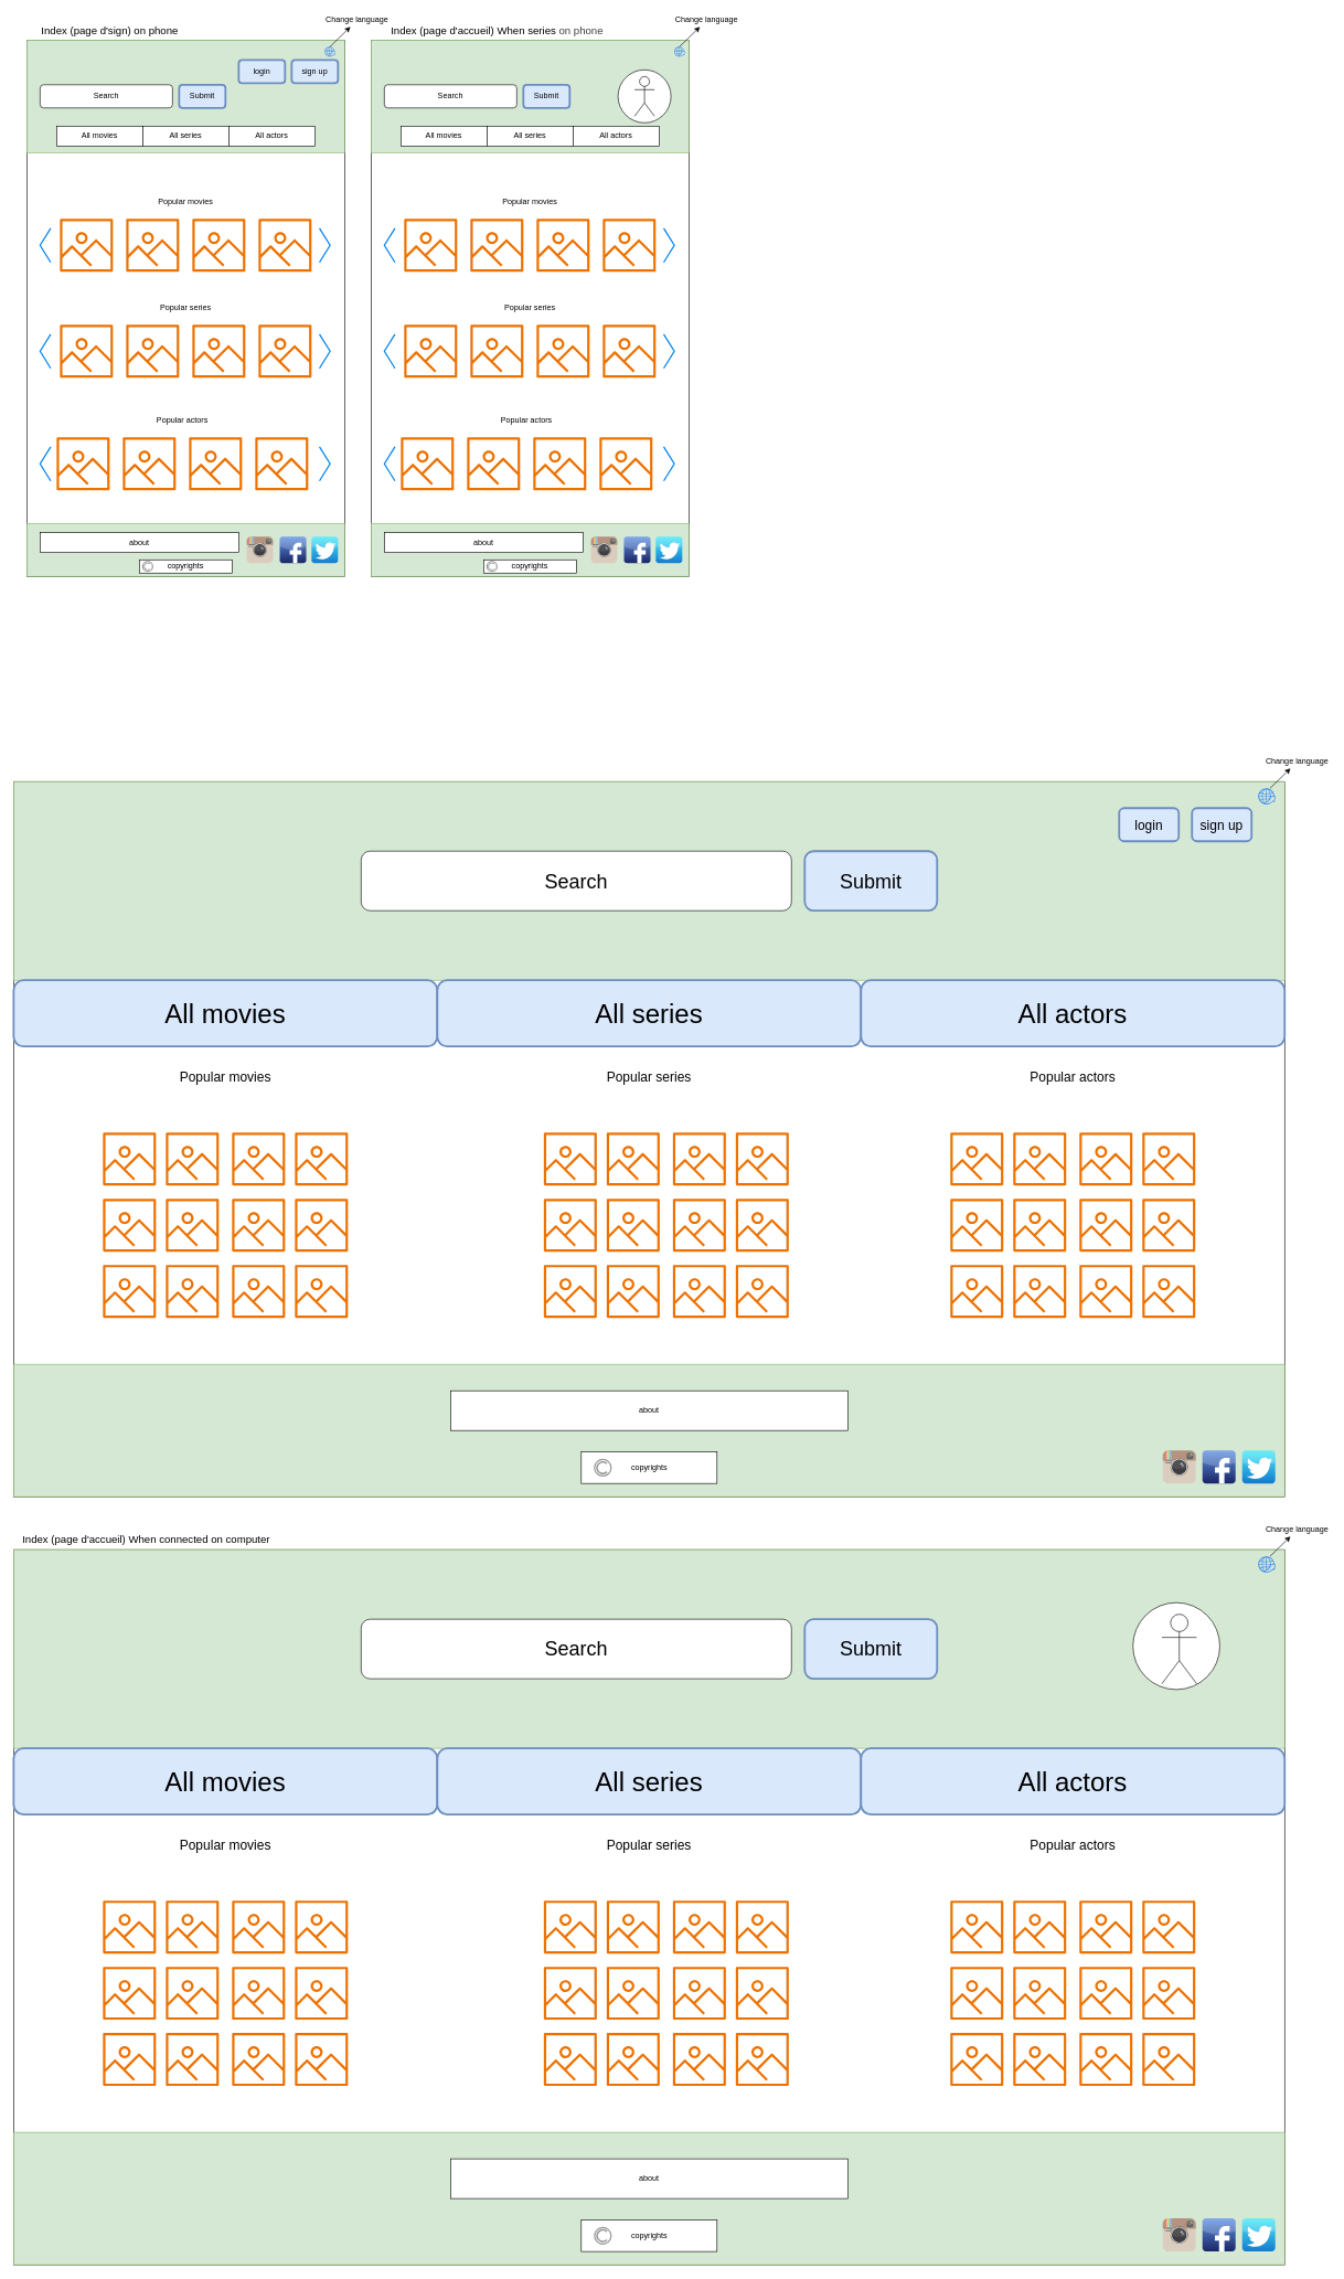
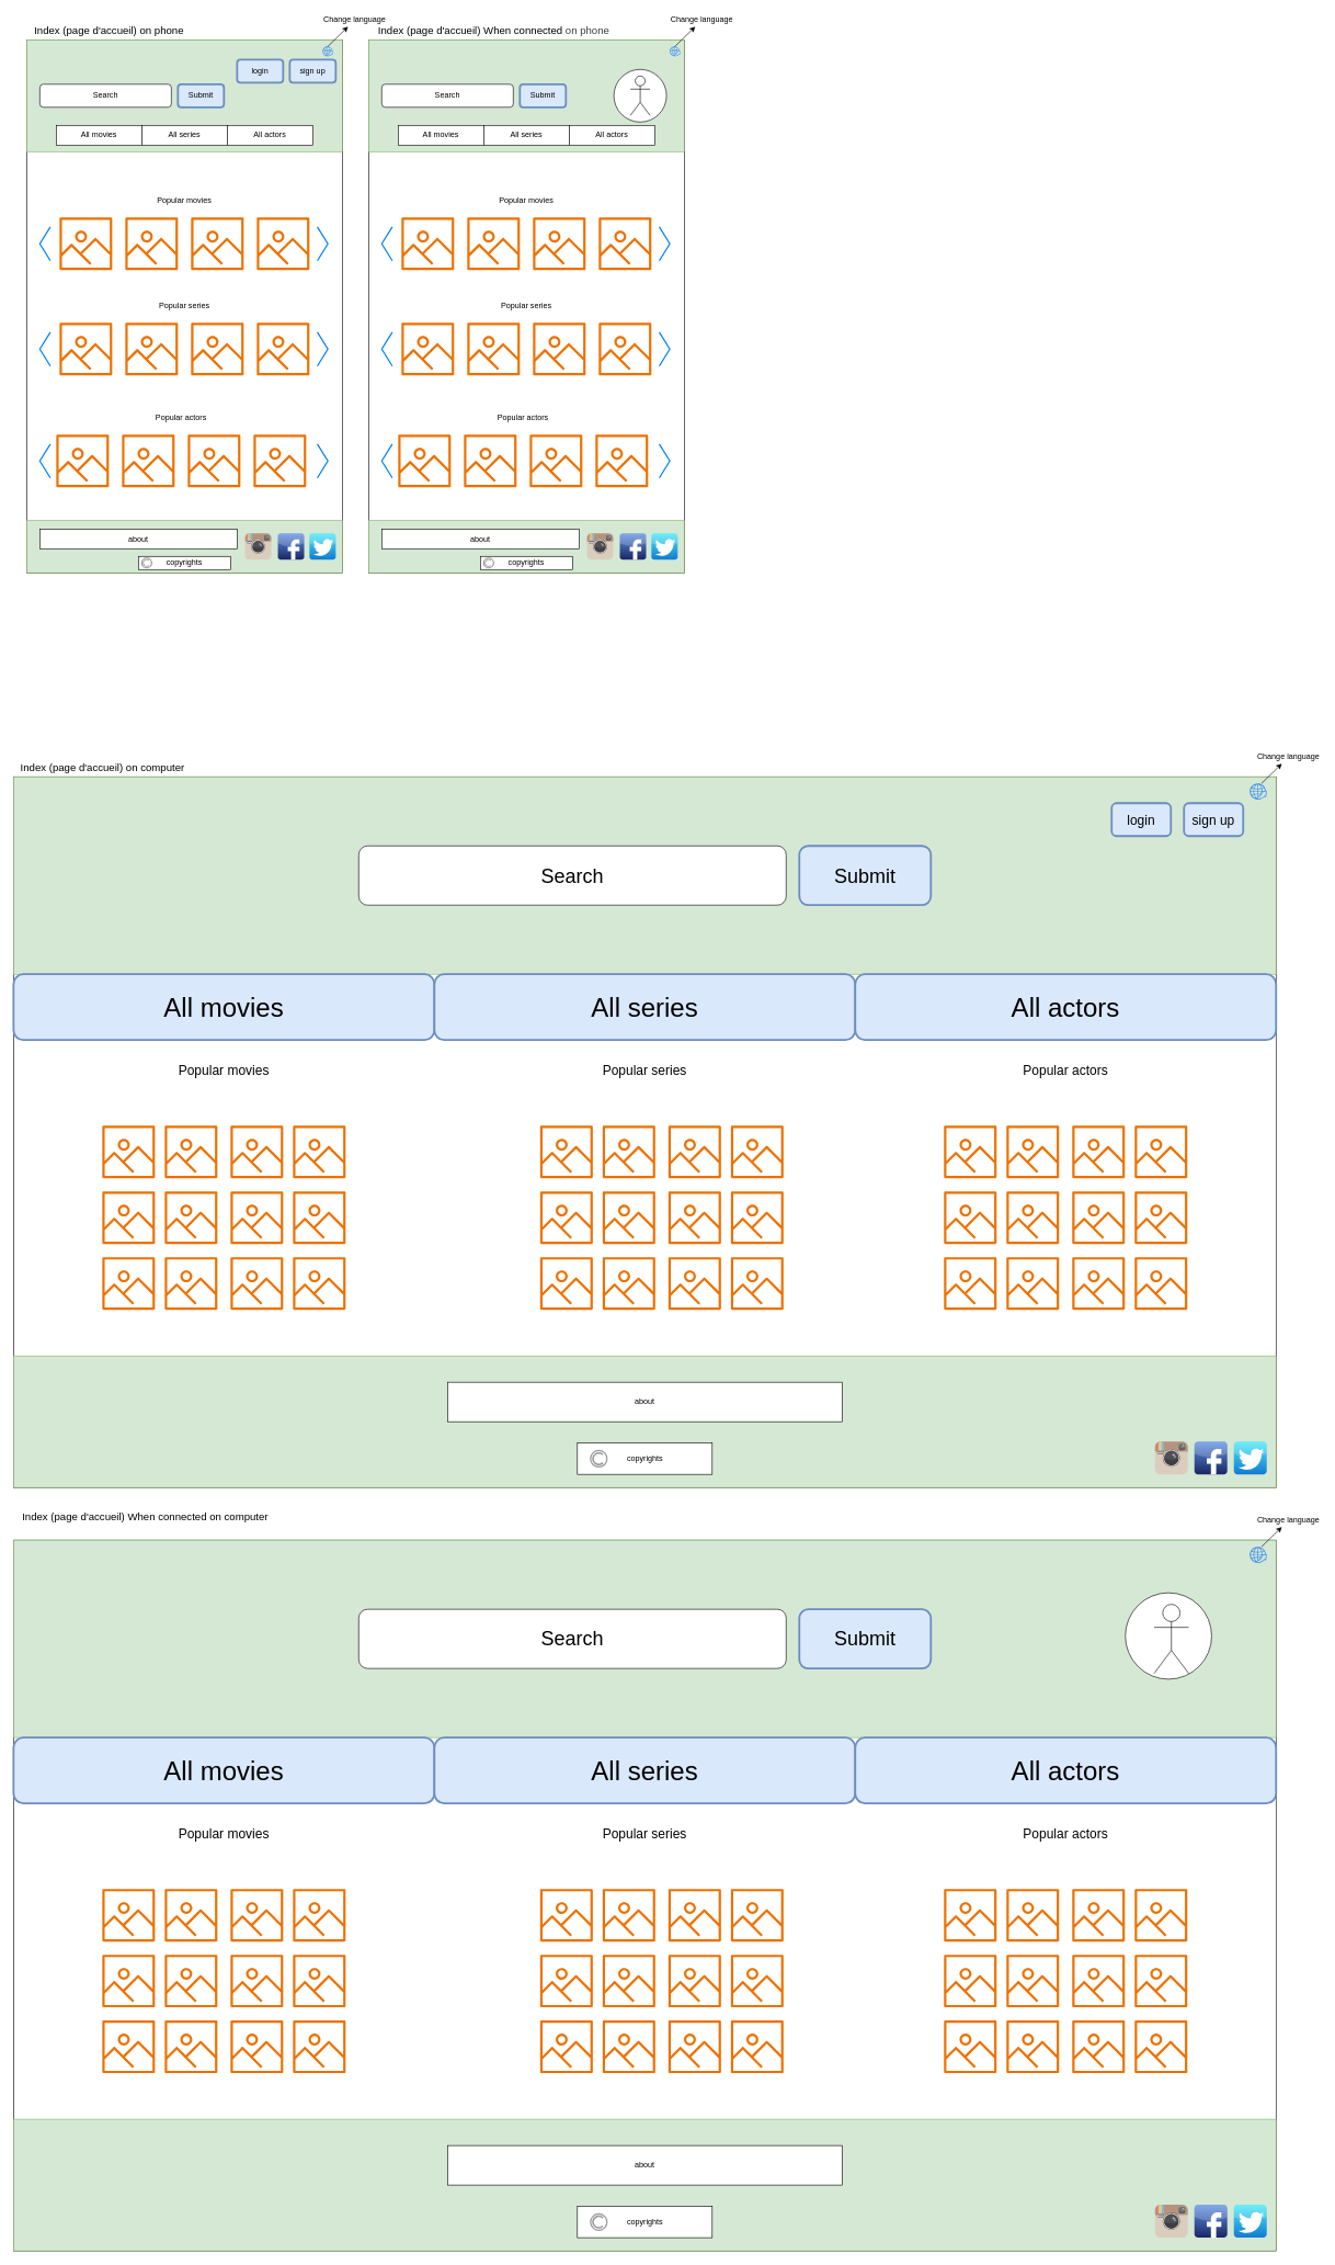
- <mxCell id="2" value="&lt;font style=&quot;font-size: 16px;&quot;&gt;Index (page d'sign) on phone&lt;/font&gt;" style="text;html=1;align=center;verticalAlign=middle;resizable=0;points=[];autosize=1;strokeColor=none;fillColor=none;" parent="1" vertex="1"><mxGeometry x="40" y="30" width="250" height="30" as="geometry" /></mxCell>
+ <mxCell id="2" value="&lt;font style=&quot;font-size: 16px;&quot;&gt;Index (page d'accueil) on phone&lt;/font&gt;" style="text;html=1;align=center;verticalAlign=middle;resizable=0;points=[];autosize=1;strokeColor=none;fillColor=none;" parent="1" vertex="1"><mxGeometry x="40" y="30" width="250" height="30" as="geometry" /></mxCell>
- <mxCell id="19" value="&lt;font style=&quot;font-size: 16px;&quot;&gt;Index (page d'accueil) When series&amp;nbsp;&lt;/font&gt;&lt;span style=&quot;color: rgb(63, 63, 63); font-size: 16px;&quot;&gt;on phone&lt;/span&gt;" style="text;html=1;align=center;verticalAlign=middle;resizable=0;points=[];autosize=1;strokeColor=none;fillColor=none;" parent="1" vertex="1"><mxGeometry x="560" y="30" width="380" height="30" as="geometry" /></mxCell>
+ <mxCell id="19" value="&lt;font style=&quot;font-size: 16px;&quot;&gt;Index (page d'accueil) When connected&amp;nbsp;&lt;/font&gt;&lt;span style=&quot;color: rgb(63, 63, 63); font-size: 16px;&quot;&gt;on phone&lt;/span&gt;" style="text;html=1;align=center;verticalAlign=middle;resizable=0;points=[];autosize=1;strokeColor=none;fillColor=none;" parent="1" vertex="1"><mxGeometry x="560" y="30" width="380" height="30" as="geometry" /></mxCell>
+ <mxCell id="168" value="&lt;font style=&quot;font-size: 16px;&quot;&gt;Index (page d'accueil) on computer&lt;/font&gt;" style="text;html=1;align=center;verticalAlign=middle;resizable=0;points=[];autosize=1;strokeColor=none;fillColor=none;" parent="1" vertex="1"><mxGeometry x="20" y="1150" width="270" height="30" as="geometry" /></mxCell>
- <mxCell id="169" value="&lt;font style=&quot;font-size: 16px;&quot;&gt;Index (page d'accueil) When connected on computer&lt;/font&gt;" style="text;html=1;align=center;verticalAlign=middle;resizable=0;points=[];autosize=1;strokeColor=none;fillColor=none;" parent="1" vertex="1"><mxGeometry x="20" y="2310" width="400" height="30" as="geometry" /></mxCell>
+ <mxCell id="169" value="&lt;font style=&quot;font-size: 16px;&quot;&gt;Index (page d'accueil) When connected on computer&lt;/font&gt;" style="text;html=1;align=center;verticalAlign=middle;resizable=0;points=[];autosize=1;strokeColor=none;fillColor=none;" parent="1" vertex="1"><mxGeometry x="20" y="2290" width="400" height="30" as="geometry" /></mxCell>
